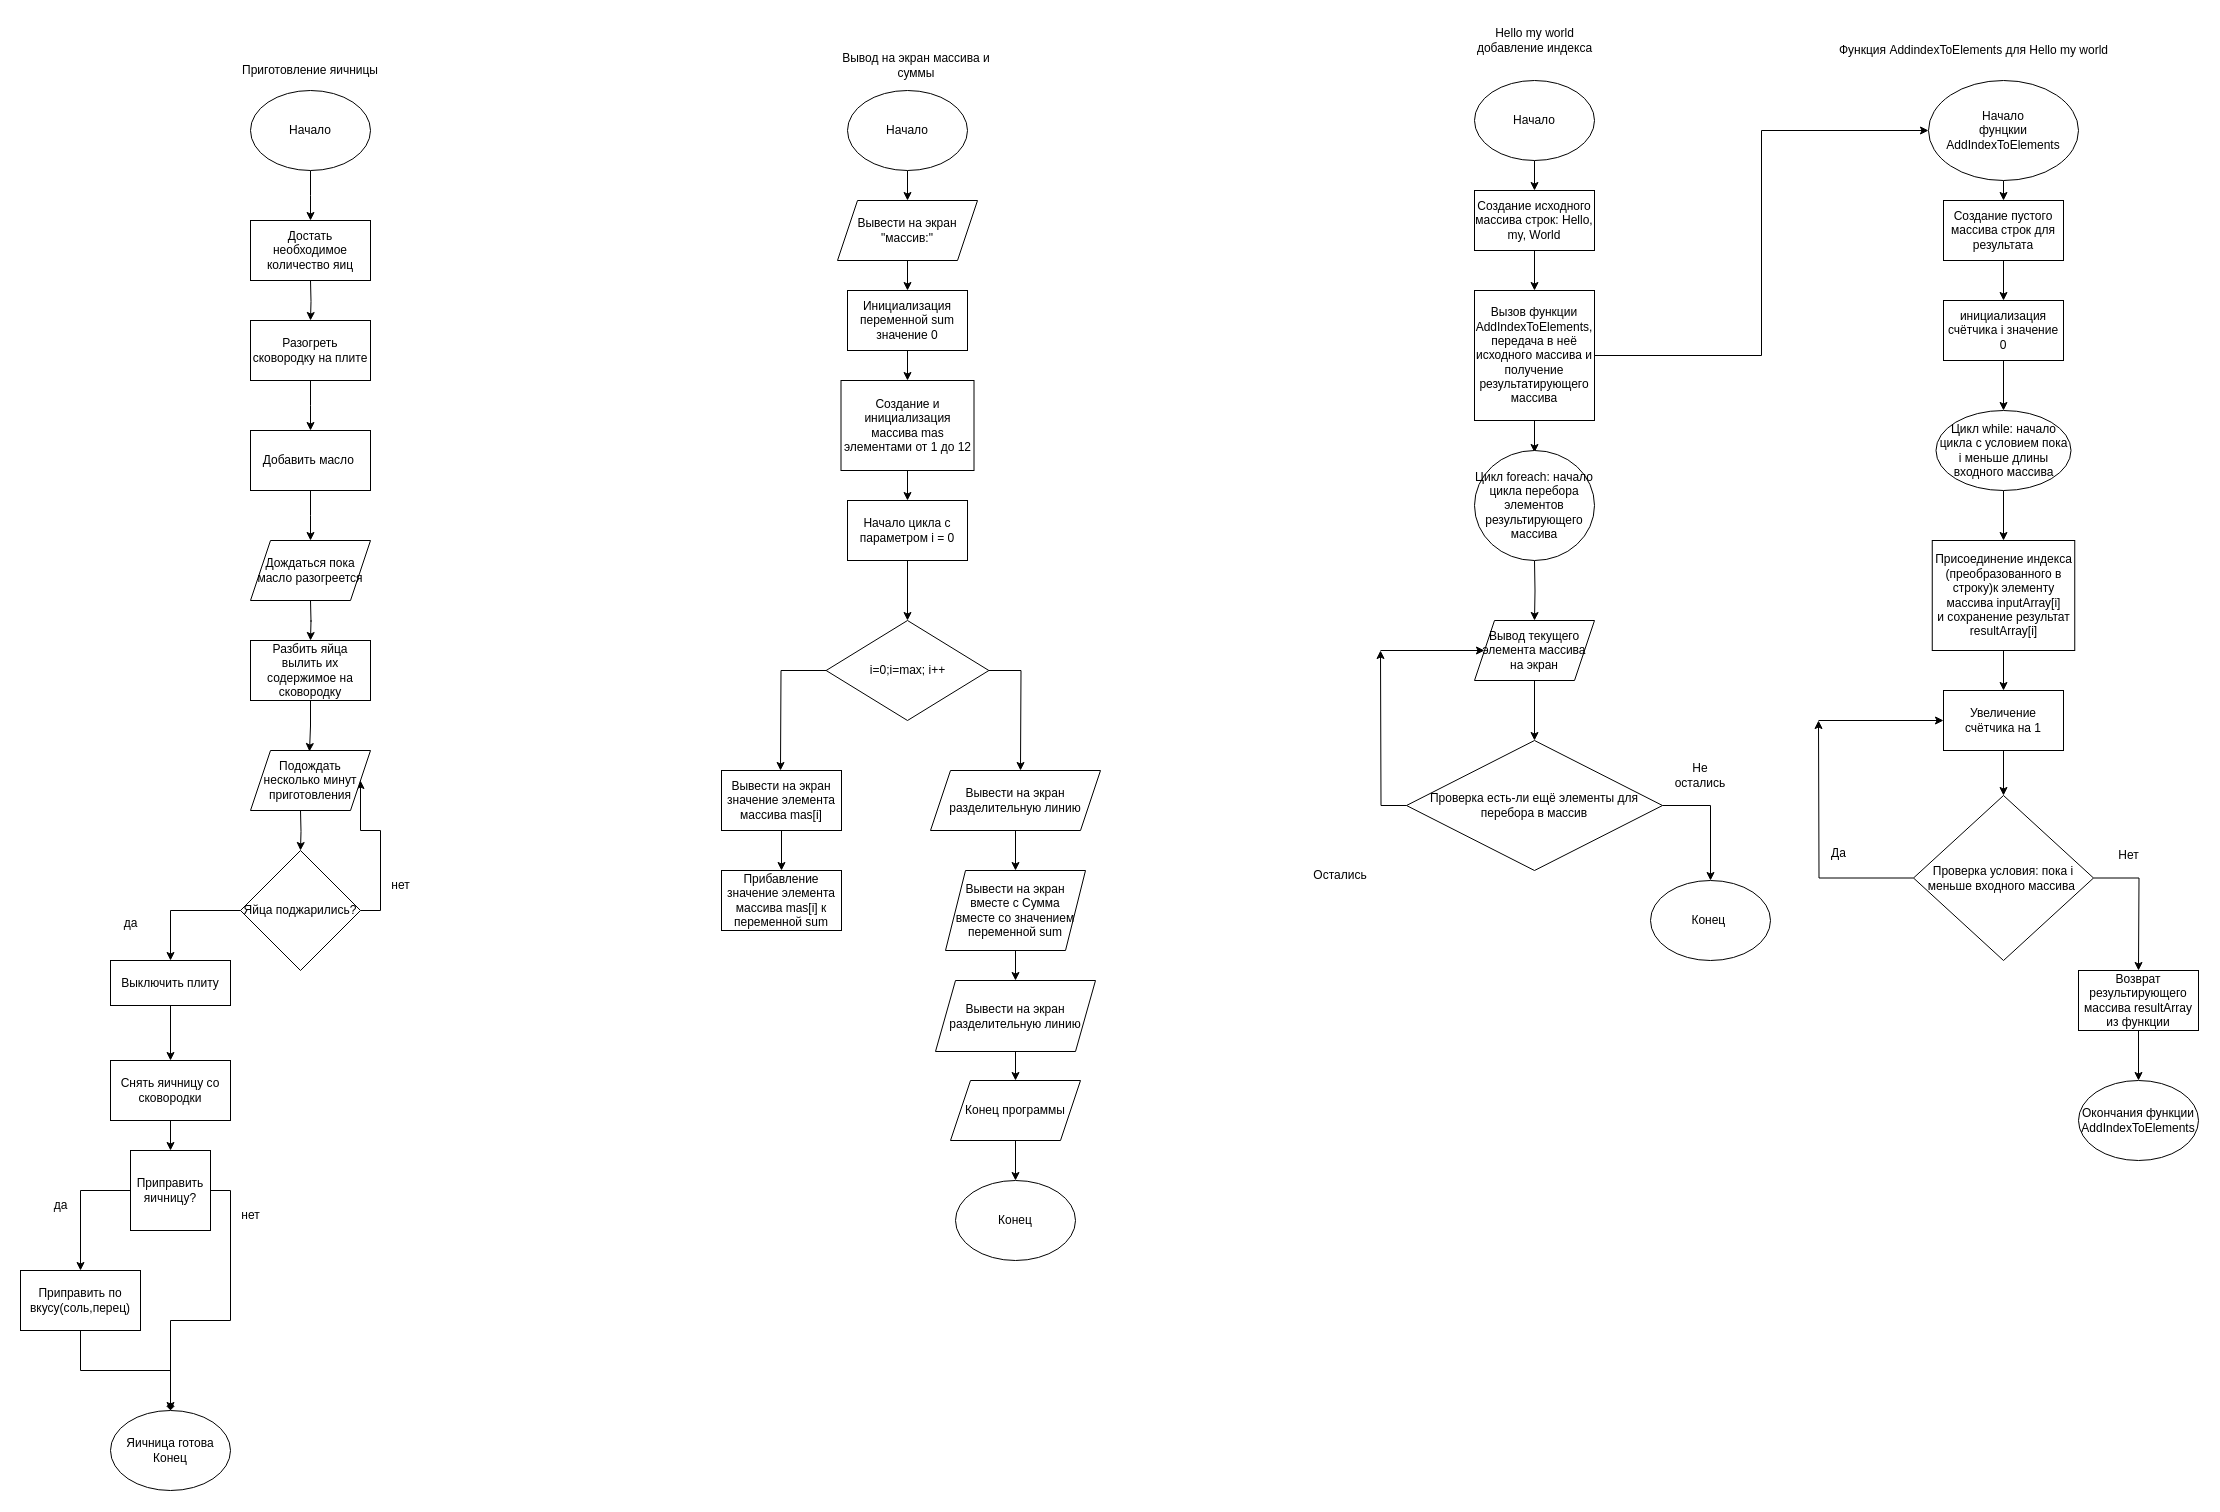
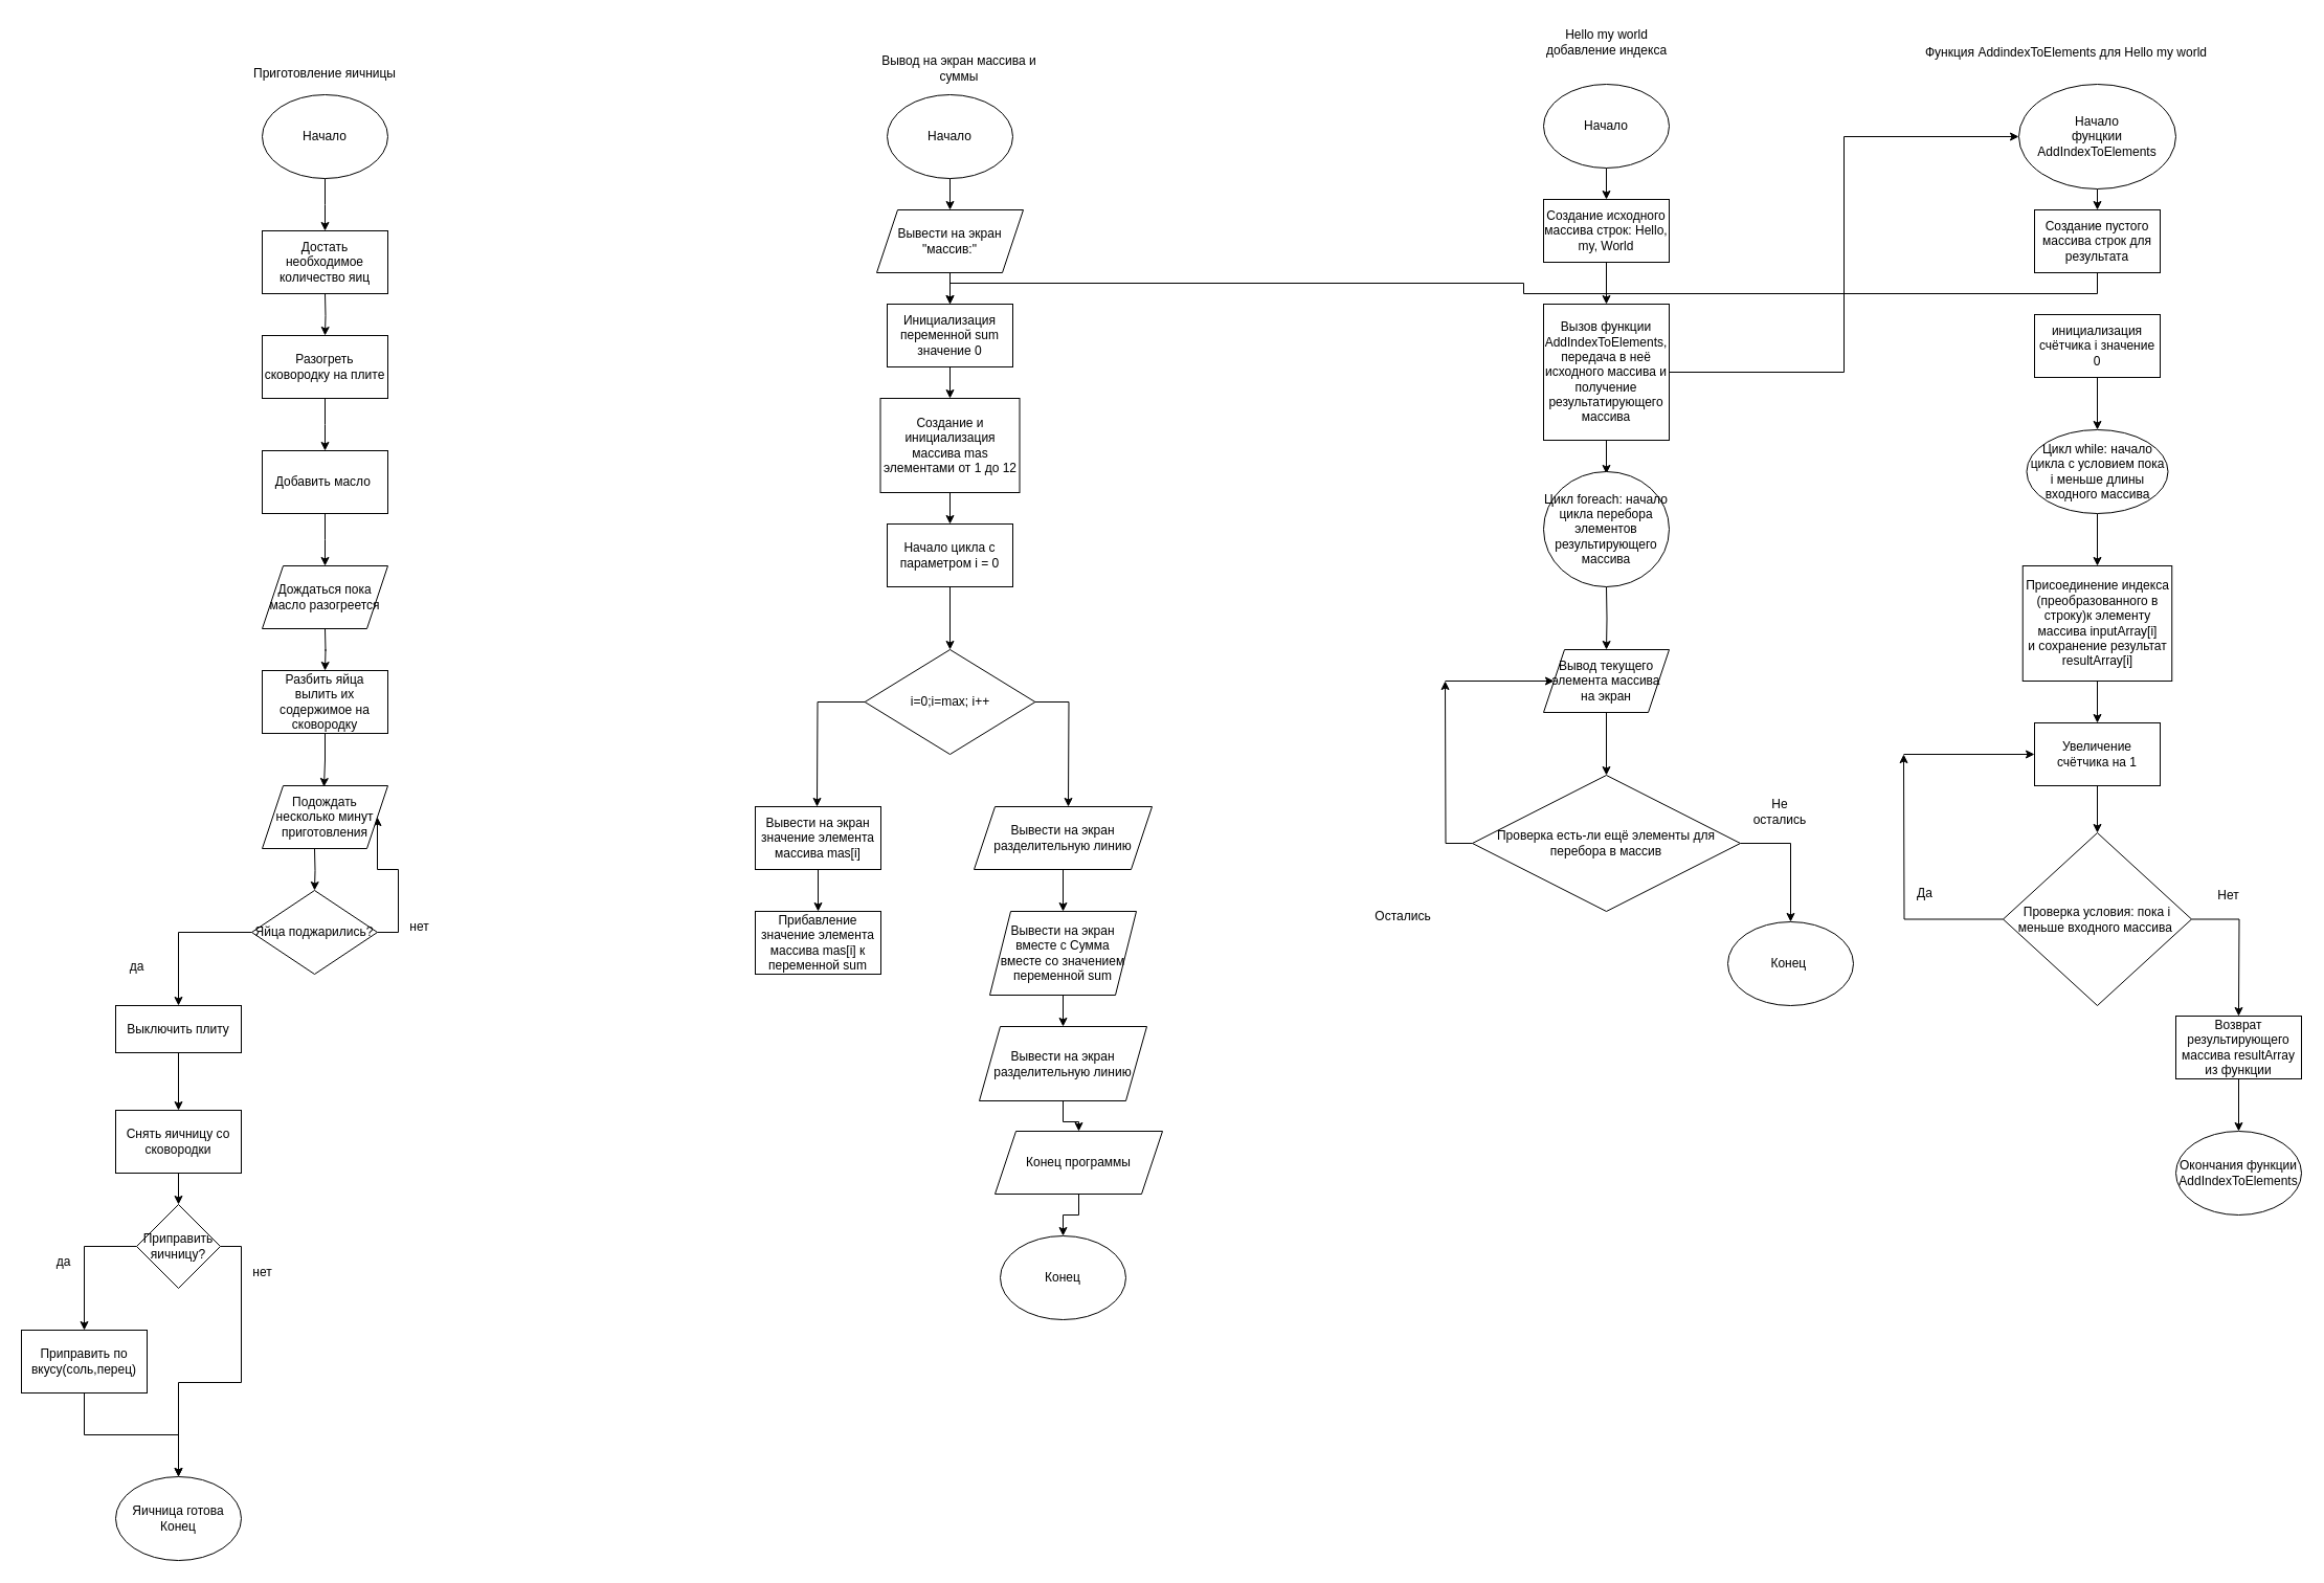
- <mxCell id="81" style="edgeStyle=orthogonalEdgeStyle;rounded=0;orthogonalLoop=1;jettySize=auto;html=1;exitX=0.5;exitY=1;exitDx=0;exitDy=0;entryX=0.5;entryY=0;entryDx=0;entryDy=0;" parent="1" source="82" target="84" edge="1"><mxGeometry relative="1" as="geometry" /></mxCell>
+ <mxCell id="81" style="edgeStyle=orthogonalEdgeStyle;rounded=0;orthogonalLoop=1;jettySize=auto;html=1;exitX=0.5;exitY=1;exitDx=0;exitDy=0;" parent="1" source="82" target="39" edge="1"><mxGeometry relative="1" as="geometry" /></mxCell>
- <mxCell id="6" value="Яйца поджарились?" style="rhombus;whiteSpace=wrap;html=1;" parent="1" vertex="1"><mxGeometry x="240" y="850" width="120" height="120" as="geometry" /></mxCell>
+ <mxCell id="6" value="Яйца поджарились?" style="rhombus;whiteSpace=wrap;html=1;" parent="1" vertex="1"><mxGeometry x="240" y="850" width="120" height="80" as="geometry" /></mxCell>
- <mxCell id="57" value="Конец программы" style="shape=parallelogram;perimeter=parallelogramPerimeter;whiteSpace=wrap;html=1;fixedSize=1;" parent="1" vertex="1"><mxGeometry x="950" y="1080" width="130" height="60" as="geometry" /></mxCell>
+ <mxCell id="57" value="Конец программы" style="shape=parallelogram;perimeter=parallelogramPerimeter;whiteSpace=wrap;html=1;fixedSize=1;" parent="1" vertex="1"><mxGeometry x="950" y="1080" width="160" height="60" as="geometry" /></mxCell>
- <mxCell id="30" value="Приправить яичницу?" style="whiteSpace=wrap;html=1;rounded=0;" parent="1" vertex="1"><mxGeometry x="130" y="1150" width="80" height="80" as="geometry" /></mxCell>
+ <mxCell id="30" value="Приправить яичницу?" style="rhombus;whiteSpace=wrap;html=1;" parent="1" vertex="1"><mxGeometry x="130" y="1150" width="80" height="80" as="geometry" /></mxCell>
- <mxCell id="29" style="edgeStyle=orthogonalEdgeStyle;rounded=0;orthogonalLoop=1;jettySize=auto;html=1;exitX=1;exitY=0.5;exitDx=0;exitDy=0;entryX=0.5;entryY=0;entryDx=0;entryDy=0;endArrow=diamond;" parent="1" source="30" target="19" edge="1"><mxGeometry relative="1" as="geometry" /></mxCell>
+ <mxCell id="29" style="edgeStyle=orthogonalEdgeStyle;rounded=0;orthogonalLoop=1;jettySize=auto;html=1;exitX=1;exitY=0.5;exitDx=0;exitDy=0;entryX=0.5;entryY=0;entryDx=0;entryDy=0;" parent="1" source="30" target="19" edge="1"><mxGeometry relative="1" as="geometry" /></mxCell>
